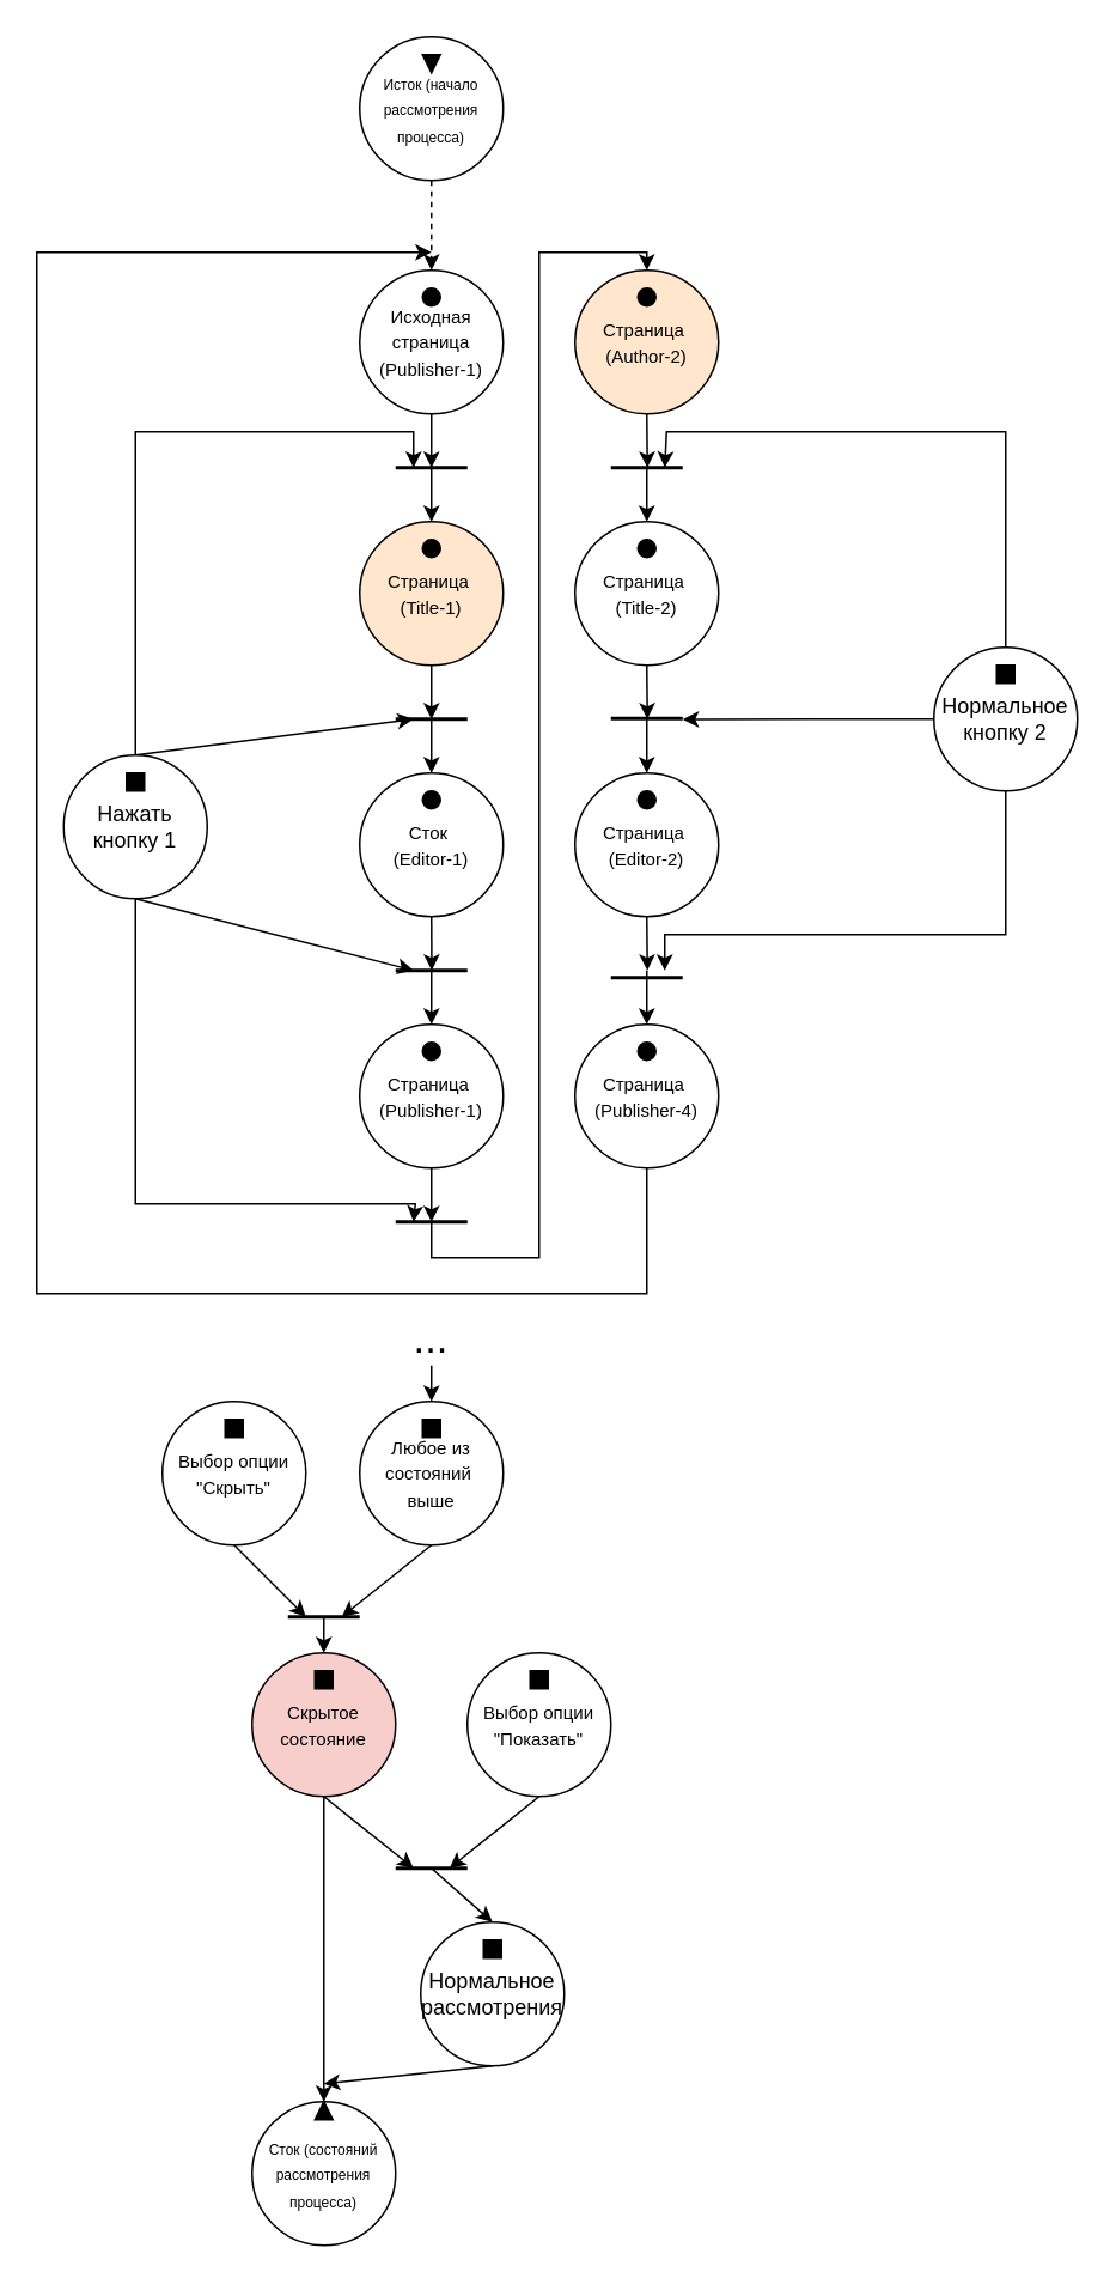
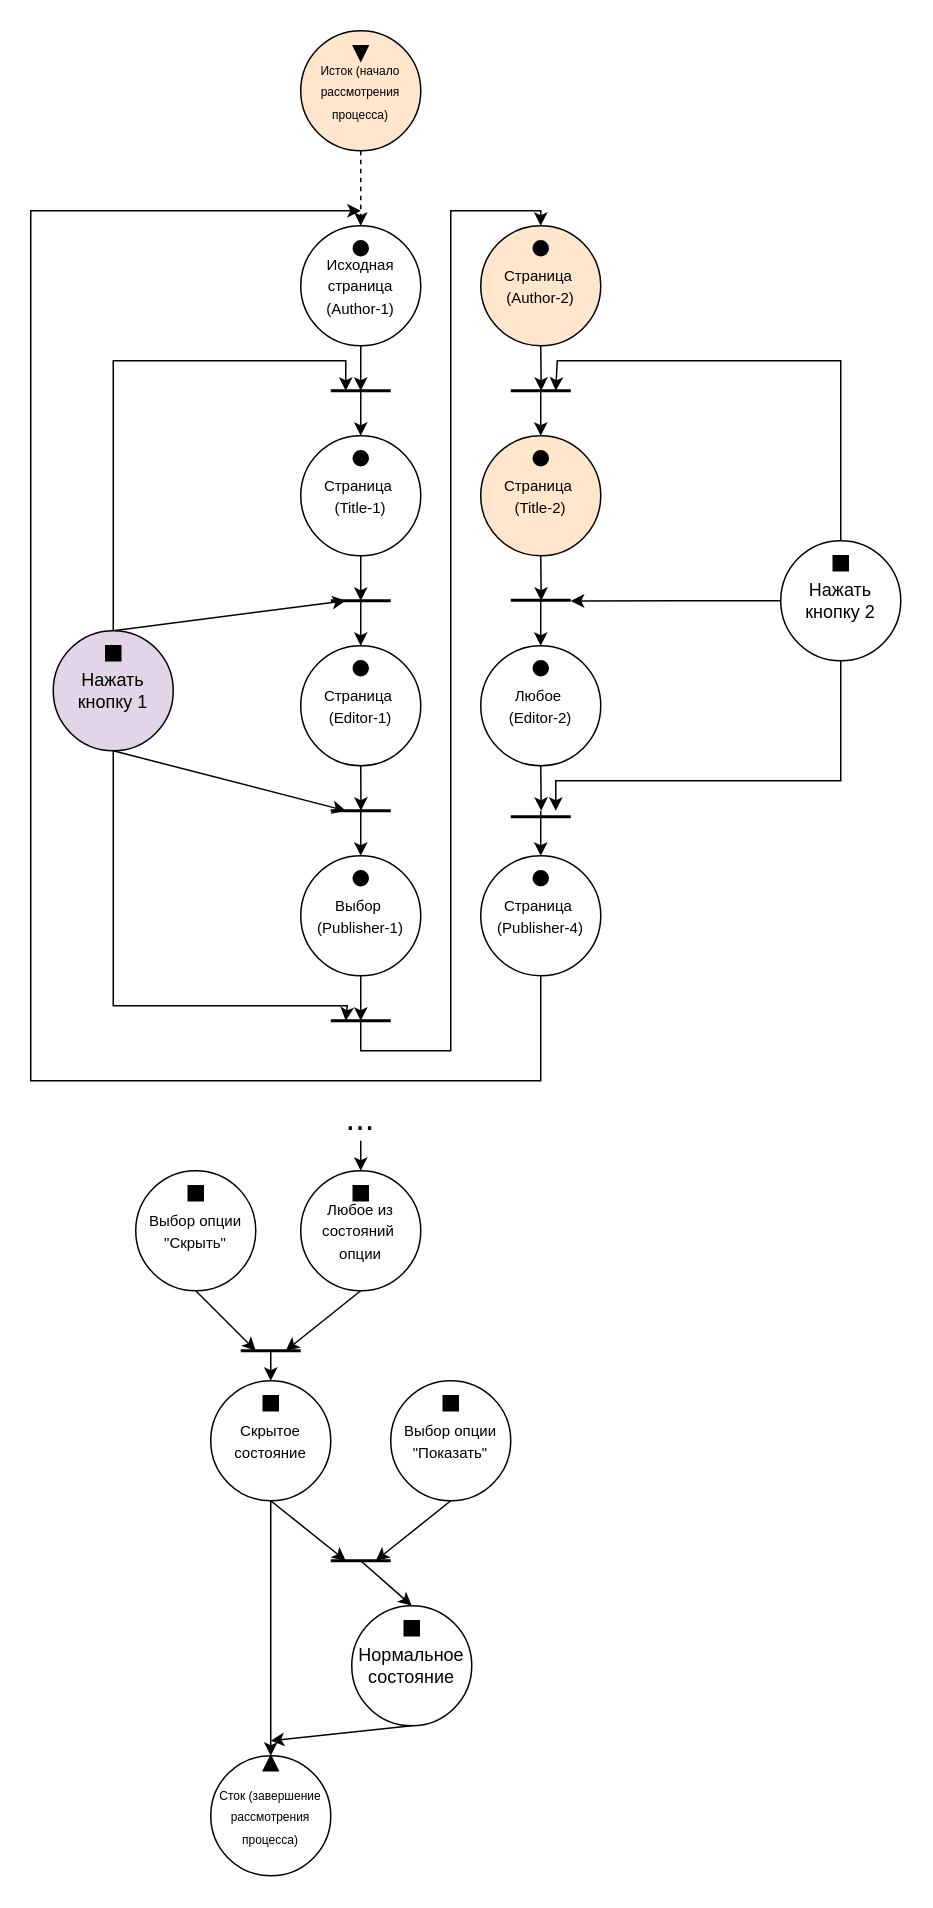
- <mxCell id="3" value="&lt;font style=&quot;font-size: 8px;&quot;&gt;Исток (начало рассмотрения процесса)&lt;/font&gt;" style="ellipse;whiteSpace=wrap;html=1;aspect=fixed;" vertex="1" parent="1"><mxGeometry x="200" y="20" width="80" height="80" as="geometry" /></mxCell>
+ <mxCell id="3" value="&lt;font style=&quot;font-size: 8px;&quot;&gt;Исток (начало рассмотрения процесса)&lt;/font&gt;" style="ellipse;whiteSpace=wrap;html=1;aspect=fixed;fillColor=#ffe6cc;" vertex="1" parent="1"><mxGeometry x="200" y="20" width="80" height="80" as="geometry" /></mxCell>
- <mxCell id="6" value="&lt;font style=&quot;font-size: 10px;&quot;&gt;Исходная страница (Publisher-1)&lt;/font&gt;" style="ellipse;whiteSpace=wrap;html=1;aspect=fixed;" vertex="1" parent="1"><mxGeometry x="200" y="150" width="80" height="80" as="geometry" /></mxCell>
+ <mxCell id="6" value="&lt;font style=&quot;font-size: 10px;&quot;&gt;Исходная страница (Author-1)&lt;/font&gt;" style="ellipse;whiteSpace=wrap;html=1;aspect=fixed;" vertex="1" parent="1"><mxGeometry x="200" y="150" width="80" height="80" as="geometry" /></mxCell>
- <mxCell id="9" value="&lt;div style=&quot;&quot;&gt;&lt;span style=&quot;background-color: initial; font-size: 10px;&quot;&gt;Страница&amp;nbsp;&lt;/span&gt;&lt;/div&gt;&lt;div style=&quot;&quot;&gt;&lt;span style=&quot;background-color: initial; font-size: 10px;&quot;&gt;(Title-1)&lt;/span&gt;&lt;/div&gt;" style="ellipse;whiteSpace=wrap;html=1;aspect=fixed;align=center;fillColor=#ffe6cc;" vertex="1" parent="1"><mxGeometry x="200" y="290" width="80" height="80" as="geometry" /></mxCell>
+ <mxCell id="9" value="&lt;div style=&quot;&quot;&gt;&lt;span style=&quot;background-color: initial; font-size: 10px;&quot;&gt;Страница&amp;nbsp;&lt;/span&gt;&lt;/div&gt;&lt;div style=&quot;&quot;&gt;&lt;span style=&quot;background-color: initial; font-size: 10px;&quot;&gt;(Title-1)&lt;/span&gt;&lt;/div&gt;" style="ellipse;whiteSpace=wrap;html=1;aspect=fixed;align=center;" vertex="1" parent="1"><mxGeometry x="200" y="290" width="80" height="80" as="geometry" /></mxCell>
- <mxCell id="37" value="&lt;div style=&quot;&quot;&gt;&lt;span style=&quot;background-color: initial; font-size: 10px;&quot;&gt;Страница&amp;nbsp;&lt;/span&gt;&lt;/div&gt;&lt;div style=&quot;&quot;&gt;&lt;span style=&quot;background-color: initial; font-size: 10px;&quot;&gt;(Title-2)&lt;/span&gt;&lt;/div&gt;" style="ellipse;whiteSpace=wrap;html=1;aspect=fixed;align=center;" vertex="1" parent="1"><mxGeometry x="320" y="290" width="80" height="80" as="geometry" /></mxCell>
+ <mxCell id="37" value="&lt;div style=&quot;&quot;&gt;&lt;span style=&quot;background-color: initial; font-size: 10px;&quot;&gt;Страница&amp;nbsp;&lt;/span&gt;&lt;/div&gt;&lt;div style=&quot;&quot;&gt;&lt;span style=&quot;background-color: initial; font-size: 10px;&quot;&gt;(Title-2)&lt;/span&gt;&lt;/div&gt;" style="ellipse;whiteSpace=wrap;html=1;aspect=fixed;align=center;fillColor=#ffe6cc;" vertex="1" parent="1"><mxGeometry x="320" y="290" width="80" height="80" as="geometry" /></mxCell>
- <mxCell id="32" value="Нормальное кнопку 2" style="ellipse;whiteSpace=wrap;html=1;aspect=fixed;" vertex="1" parent="1"><mxGeometry x="520" y="360" width="80" height="80" as="geometry" /></mxCell>
+ <mxCell id="32" value="Нажать кнопку 2" style="ellipse;whiteSpace=wrap;html=1;aspect=fixed;" vertex="1" parent="1"><mxGeometry x="520" y="360" width="80" height="80" as="geometry" /></mxCell>
- <mxCell id="16" value="Нажать кнопку 1" style="ellipse;whiteSpace=wrap;html=1;aspect=fixed;" vertex="1" parent="1"><mxGeometry x="35" y="420" width="80" height="80" as="geometry" /></mxCell>
+ <mxCell id="16" value="Нажать кнопку 1" style="ellipse;whiteSpace=wrap;html=1;aspect=fixed;fillColor=#e1d5e7;" vertex="1" parent="1"><mxGeometry x="35" y="420" width="80" height="80" as="geometry" /></mxCell>
- <mxCell id="20" value="&lt;div style=&quot;&quot;&gt;&lt;span style=&quot;background-color: initial; font-size: 10px;&quot;&gt;Cток&amp;nbsp;&lt;/span&gt;&lt;/div&gt;&lt;div style=&quot;&quot;&gt;&lt;span style=&quot;background-color: initial; font-size: 10px;&quot;&gt;(Editor-1)&lt;/span&gt;&lt;/div&gt;" style="ellipse;whiteSpace=wrap;html=1;aspect=fixed;align=center;" vertex="1" parent="1"><mxGeometry x="200" y="430" width="80" height="80" as="geometry" /></mxCell>
+ <mxCell id="20" value="&lt;div style=&quot;&quot;&gt;&lt;span style=&quot;background-color: initial; font-size: 10px;&quot;&gt;Страница&amp;nbsp;&lt;/span&gt;&lt;/div&gt;&lt;div style=&quot;&quot;&gt;&lt;span style=&quot;background-color: initial; font-size: 10px;&quot;&gt;(Editor-1)&lt;/span&gt;&lt;/div&gt;" style="ellipse;whiteSpace=wrap;html=1;aspect=fixed;align=center;" vertex="1" parent="1"><mxGeometry x="200" y="430" width="80" height="80" as="geometry" /></mxCell>
- <mxCell id="39" value="&lt;div style=&quot;&quot;&gt;&lt;span style=&quot;background-color: initial; font-size: 10px;&quot;&gt;Страница&amp;nbsp;&lt;/span&gt;&lt;/div&gt;&lt;div style=&quot;&quot;&gt;&lt;span style=&quot;background-color: initial; font-size: 10px;&quot;&gt;(Editor-2)&lt;/span&gt;&lt;/div&gt;" style="ellipse;whiteSpace=wrap;html=1;aspect=fixed;align=center;" vertex="1" parent="1"><mxGeometry x="320" y="430" width="80" height="80" as="geometry" /></mxCell>
+ <mxCell id="39" value="&lt;div style=&quot;&quot;&gt;&lt;span style=&quot;background-color: initial; font-size: 10px;&quot;&gt;Любое&amp;nbsp;&lt;/span&gt;&lt;/div&gt;&lt;div style=&quot;&quot;&gt;&lt;span style=&quot;background-color: initial; font-size: 10px;&quot;&gt;(Editor-2)&lt;/span&gt;&lt;/div&gt;" style="ellipse;whiteSpace=wrap;html=1;aspect=fixed;align=center;" vertex="1" parent="1"><mxGeometry x="320" y="430" width="80" height="80" as="geometry" /></mxCell>
- <mxCell id="23" value="&lt;div style=&quot;&quot;&gt;&lt;span style=&quot;background-color: initial; font-size: 10px;&quot;&gt;Страница&amp;nbsp;&lt;/span&gt;&lt;/div&gt;&lt;div style=&quot;&quot;&gt;&lt;span style=&quot;background-color: initial; font-size: 10px;&quot;&gt;(Publisher-1)&lt;/span&gt;&lt;/div&gt;" style="ellipse;whiteSpace=wrap;html=1;aspect=fixed;align=center;" vertex="1" parent="1"><mxGeometry x="200" y="570" width="80" height="80" as="geometry" /></mxCell>
+ <mxCell id="23" value="&lt;div style=&quot;&quot;&gt;&lt;span style=&quot;background-color: initial; font-size: 10px;&quot;&gt;Выбор&amp;nbsp;&lt;/span&gt;&lt;/div&gt;&lt;div style=&quot;&quot;&gt;&lt;span style=&quot;background-color: initial; font-size: 10px;&quot;&gt;(Publisher-1)&lt;/span&gt;&lt;/div&gt;" style="ellipse;whiteSpace=wrap;html=1;aspect=fixed;align=center;" vertex="1" parent="1"><mxGeometry x="200" y="570" width="80" height="80" as="geometry" /></mxCell>
- <mxCell id="60" value="&lt;font style=&quot;font-size: 10px;&quot;&gt;Любое из состояний&amp;nbsp;&lt;/font&gt;&lt;div&gt;&lt;font style=&quot;font-size: 10px;&quot;&gt;выше&lt;/font&gt;&lt;/div&gt;" style="ellipse;whiteSpace=wrap;html=1;aspect=fixed;" vertex="1" parent="1"><mxGeometry x="200" y="780" width="80" height="80" as="geometry" /></mxCell>
+ <mxCell id="60" value="&lt;font style=&quot;font-size: 10px;&quot;&gt;Любое из состояний&amp;nbsp;&lt;/font&gt;&lt;div&gt;&lt;font style=&quot;font-size: 10px;&quot;&gt;опции&lt;/font&gt;&lt;/div&gt;" style="ellipse;whiteSpace=wrap;html=1;aspect=fixed;" vertex="1" parent="1"><mxGeometry x="200" y="780" width="80" height="80" as="geometry" /></mxCell>
- <mxCell id="65" value="&lt;span style=&quot;font-size: 10px;&quot;&gt;Скрытое состояние&lt;/span&gt;" style="ellipse;whiteSpace=wrap;html=1;aspect=fixed;fillColor=#f8cecc;" vertex="1" parent="1"><mxGeometry x="140" y="920" width="80" height="80" as="geometry" /></mxCell>
+ <mxCell id="65" value="&lt;span style=&quot;font-size: 10px;&quot;&gt;Скрытое состояние&lt;/span&gt;" style="ellipse;whiteSpace=wrap;html=1;aspect=fixed;" vertex="1" parent="1"><mxGeometry x="140" y="920" width="80" height="80" as="geometry" /></mxCell>
- <mxCell id="74" value="Нормальное рассмотрения" style="ellipse;whiteSpace=wrap;html=1;aspect=fixed;" vertex="1" parent="1"><mxGeometry x="234" y="1070" width="80" height="80" as="geometry" /></mxCell>
+ <mxCell id="74" value="Нормальное состояние" style="ellipse;whiteSpace=wrap;html=1;aspect=fixed;" vertex="1" parent="1"><mxGeometry x="234" y="1070" width="80" height="80" as="geometry" /></mxCell>
- <mxCell id="54" value="&lt;font style=&quot;font-size: 8px;&quot;&gt;Cток (состояний рассмотрения процесса)&lt;/font&gt;" style="ellipse;whiteSpace=wrap;html=1;aspect=fixed;" vertex="1" parent="1"><mxGeometry x="140" y="1170" width="80" height="80" as="geometry" /></mxCell>
+ <mxCell id="54" value="&lt;font style=&quot;font-size: 8px;&quot;&gt;Cток (завершение рассмотрения процесса)&lt;/font&gt;" style="ellipse;whiteSpace=wrap;html=1;aspect=fixed;" vertex="1" parent="1"><mxGeometry x="140" y="1170" width="80" height="80" as="geometry" /></mxCell>
